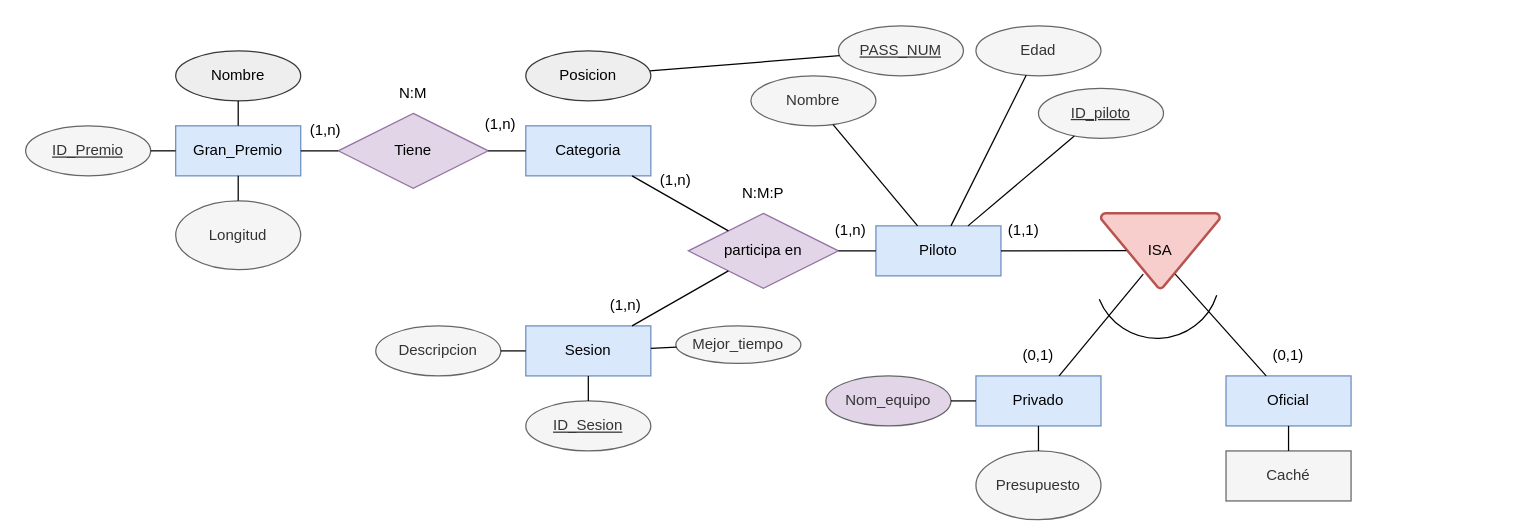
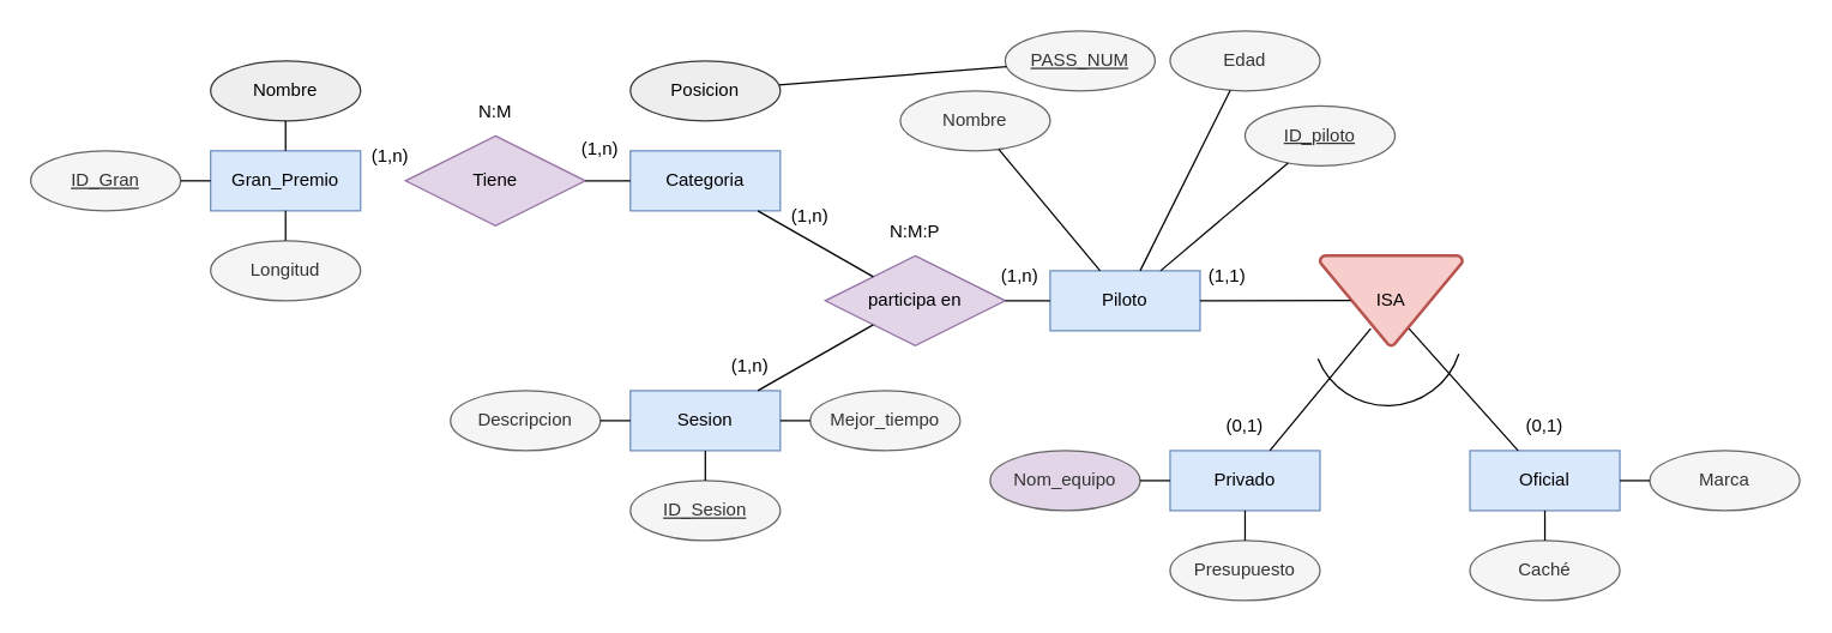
- <mxCell id="28" value="ID_Premio" style="ellipse;whiteSpace=wrap;html=1;align=center;fontStyle=4;fillColor=#f5f5f5;fontColor=#333333;strokeColor=#666666;" vertex="1" parent="1"><mxGeometry x="20" y="100" width="100" height="40" as="geometry" /></mxCell>
+ <mxCell id="28" value="ID_Gran" style="ellipse;whiteSpace=wrap;html=1;align=center;fontStyle=4;fillColor=#f5f5f5;fontColor=#333333;strokeColor=#666666;" vertex="1" parent="1"><mxGeometry x="20" y="100" width="100" height="40" as="geometry" /></mxCell>
- <mxCell id="17" value="" style="endArrow=none;html=1;rounded=0;" edge="1" parent="1" source="3" target="5"><mxGeometry relative="1" as="geometry"><mxPoint x="570" y="40" as="sourcePoint" /><mxPoint x="730" y="40" as="targetPoint" /></mxGeometry></mxCell>
- <mxCell id="27" value="Longitud" style="ellipse;whiteSpace=wrap;html=1;align=center;fillColor=#f5f5f5;fontColor=#333333;strokeColor=#666666;" vertex="1" parent="1"><mxGeometry x="140" y="160" width="100" height="55" as="geometry" /></mxCell>
+ <mxCell id="27" value="Longitud" style="ellipse;whiteSpace=wrap;html=1;align=center;fillColor=#f5f5f5;fontColor=#333333;strokeColor=#666666;" vertex="1" parent="1"><mxGeometry x="140" y="160" width="100" height="40" as="geometry" /></mxCell>
- <mxCell id="46" value="Mejor_tiempo" style="ellipse;whiteSpace=wrap;html=1;align=center;fillColor=#f5f5f5;fontColor=#333333;strokeColor=#666666;" vertex="1" parent="1"><mxGeometry x="540" y="260" width="100" height="30" as="geometry" /></mxCell>
+ <mxCell id="46" value="Mejor_tiempo" style="ellipse;whiteSpace=wrap;html=1;align=center;fillColor=#f5f5f5;fontColor=#333333;strokeColor=#666666;" vertex="1" parent="1"><mxGeometry x="540" y="260" width="100" height="40" as="geometry" /></mxCell>
+ <mxCell id="44" value="" style="endArrow=none;html=1;rounded=0;" edge="1" parent="1" source="39" target="10"><mxGeometry relative="1" as="geometry"><mxPoint x="710" y="310" as="sourcePoint" /><mxPoint x="870" y="310" as="targetPoint" /></mxGeometry></mxCell>
+ <mxCell id="39" value="Marca" style="ellipse;whiteSpace=wrap;html=1;align=center;fillColor=#f5f5f5;fontColor=#333333;strokeColor=#666666;" vertex="1" parent="1"><mxGeometry x="1100" y="300" width="100" height="40" as="geometry" /></mxCell>
- <mxCell id="40" value="Caché" style="whiteSpace=wrap;html=1;align=center;fillColor=#f5f5f5;fontColor=#333333;strokeColor=#666666;rounded=0;" vertex="1" parent="1"><mxGeometry x="980" y="360" width="100" height="40" as="geometry" /></mxCell>
+ <mxCell id="40" value="Caché" style="ellipse;whiteSpace=wrap;html=1;align=center;fillColor=#f5f5f5;fontColor=#333333;strokeColor=#666666;" vertex="1" parent="1"><mxGeometry x="980" y="360" width="100" height="40" as="geometry" /></mxCell>
- <mxCell id="38" value="Presupuesto" style="ellipse;whiteSpace=wrap;html=1;align=center;fillColor=#f5f5f5;fontColor=#333333;strokeColor=#666666;" vertex="1" parent="1"><mxGeometry x="780" y="360" width="100" height="55" as="geometry" /></mxCell>
+ <mxCell id="38" value="Presupuesto" style="ellipse;whiteSpace=wrap;html=1;align=center;fillColor=#f5f5f5;fontColor=#333333;strokeColor=#666666;" vertex="1" parent="1"><mxGeometry x="780" y="360" width="100" height="40" as="geometry" /></mxCell>
